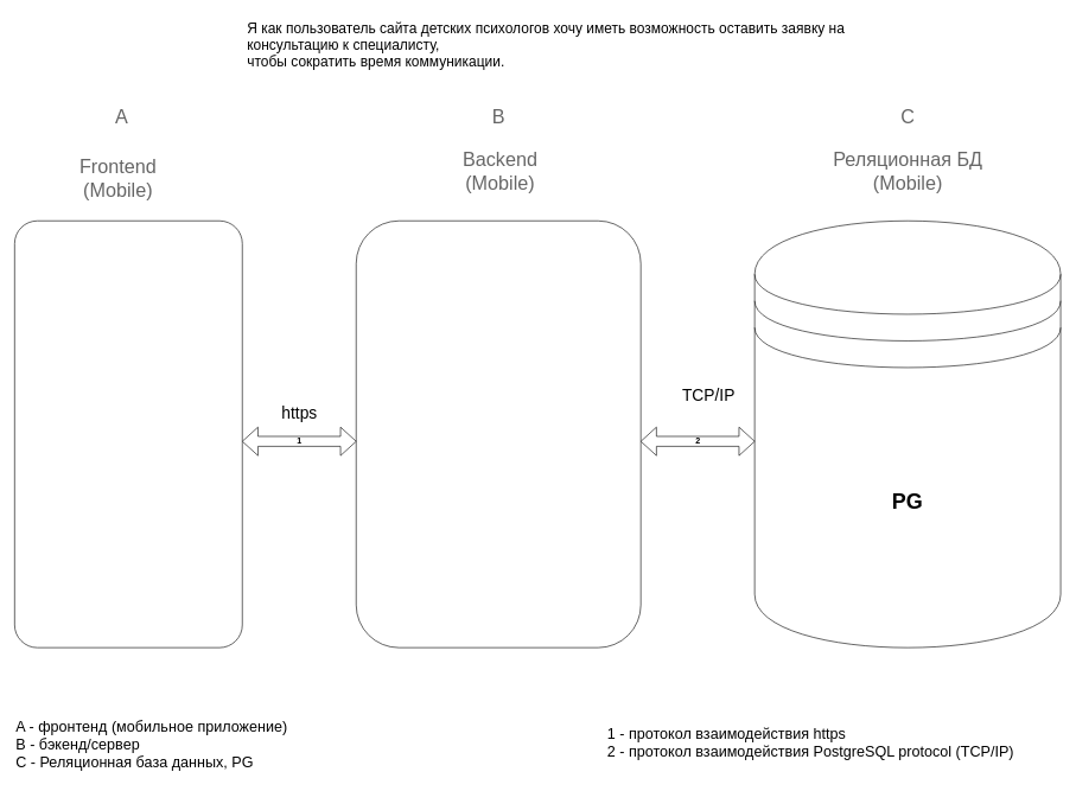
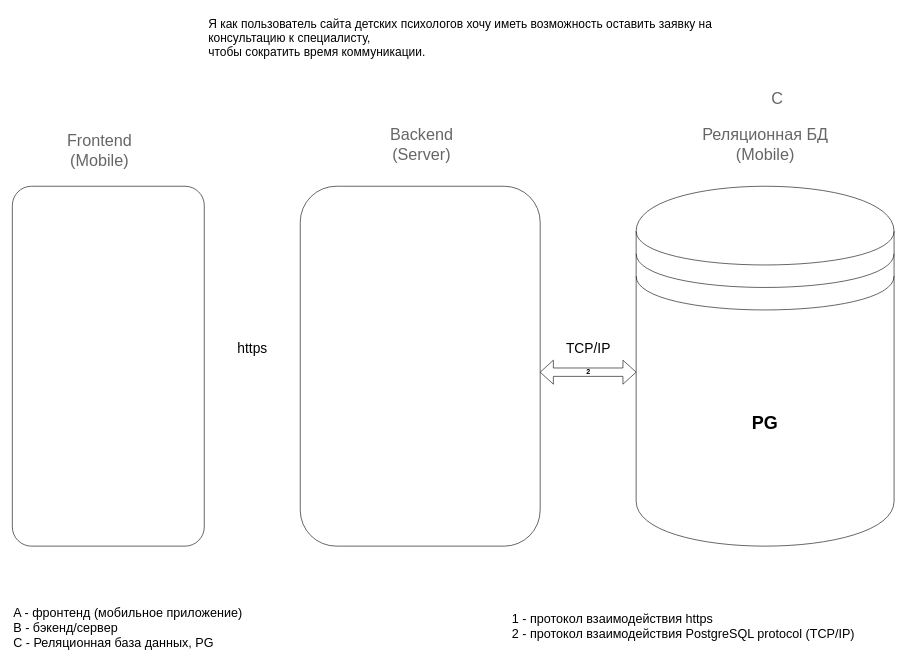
- <mxCell id="9" value="&lt;font color=&quot;#666666&quot;&gt;&lt;span style=&quot;font-size: 27px;&quot;&gt;A&lt;/span&gt;&lt;/font&gt;" style="text;html=1;align=center;verticalAlign=middle;resizable=0;points=[];autosize=1;strokeColor=none;fillColor=none;" parent="1" vertex="1"><mxGeometry x="150" y="140" width="40" height="50" as="geometry" /></mxCell>
- <mxCell id="10" value="&lt;font color=&quot;#666666&quot;&gt;&lt;span style=&quot;font-size: 27px;&quot;&gt;B&lt;/span&gt;&lt;/font&gt;" style="text;html=1;align=center;verticalAlign=middle;resizable=0;points=[];autosize=1;strokeColor=none;fillColor=none;" parent="1" vertex="1"><mxGeometry x="680" y="140" width="40" height="50" as="geometry" /></mxCell>
- <mxCell id="11" value="&lt;font color=&quot;#666666&quot;&gt;&lt;span style=&quot;font-size: 27px;&quot;&gt;C&lt;/span&gt;&lt;/font&gt;" style="text;html=1;align=center;verticalAlign=middle;resizable=0;points=[];autosize=1;strokeColor=none;fillColor=none;" parent="1" vertex="1"><mxGeometry x="1255" y="140" width="40" height="50" as="geometry" /></mxCell>
+ <mxCell id="11" value="&lt;font color=&quot;#666666&quot;&gt;&lt;span style=&quot;font-size: 27px;&quot;&gt;C&lt;/span&gt;&lt;/font&gt;" style="text;html=1;align=center;verticalAlign=middle;resizable=0;points=[];autosize=1;strokeColor=none;fillColor=none;" parent="1" vertex="1"><mxGeometry x="1275" y="140" width="40" height="50" as="geometry" /></mxCell>
- <mxCell id="6" value="&lt;font color=&quot;#666666&quot;&gt;&lt;span style=&quot;font-size: 27px;&quot;&gt;Backend&lt;/span&gt;&lt;/font&gt;&lt;br&gt;&lt;div style=&quot;font-size: 27px;&quot;&gt;&lt;font color=&quot;#666666&quot; style=&quot;font-size: 27px;&quot;&gt;(Mobile)&lt;/font&gt;&lt;/div&gt;" style="text;html=1;align=center;verticalAlign=middle;resizable=0;points=[];autosize=1;strokeColor=none;fillColor=none;" parent="1" vertex="1"><mxGeometry x="637" y="200" width="130" height="80" as="geometry" /></mxCell>
+ <mxCell id="6" value="&lt;font color=&quot;#666666&quot;&gt;&lt;span style=&quot;font-size: 27px;&quot;&gt;Backend&lt;/span&gt;&lt;/font&gt;&lt;br&gt;&lt;div style=&quot;font-size: 27px;&quot;&gt;&lt;font color=&quot;#666666&quot; style=&quot;font-size: 27px;&quot;&gt;(Server)&lt;/font&gt;&lt;/div&gt;" style="text;html=1;align=center;verticalAlign=middle;resizable=0;points=[];autosize=1;strokeColor=none;fillColor=none;" parent="1" vertex="1"><mxGeometry x="637" y="200" width="130" height="80" as="geometry" /></mxCell>
- <mxCell id="15" value="&lt;span style=&quot;font-size: 23px;&quot;&gt;TCP/IP&lt;/span&gt;" style="text;html=1;align=center;verticalAlign=middle;resizable=0;points=[];autosize=1;strokeColor=none;fillColor=none;" parent="1" vertex="1"><mxGeometry x="945" y="535" width="100" height="40" as="geometry" /></mxCell>
+ <mxCell id="15" value="&lt;span style=&quot;font-size: 23px;&quot;&gt;TCP/IP&lt;/span&gt;" style="text;html=1;align=center;verticalAlign=middle;resizable=0;points=[];autosize=1;strokeColor=none;fillColor=none;" parent="1" vertex="1"><mxGeometry x="930" y="560" width="100" height="40" as="geometry" /></mxCell>
- <mxCell id="12" value="1" style="html=1;shadow=0;dashed=0;align=center;verticalAlign=middle;shape=mxgraph.arrows2.twoWayArrow;dy=0.65;dx=22;fontStyle=1" parent="1" vertex="1"><mxGeometry x="340" y="600" width="160" height="40" as="geometry" /></mxCell>
